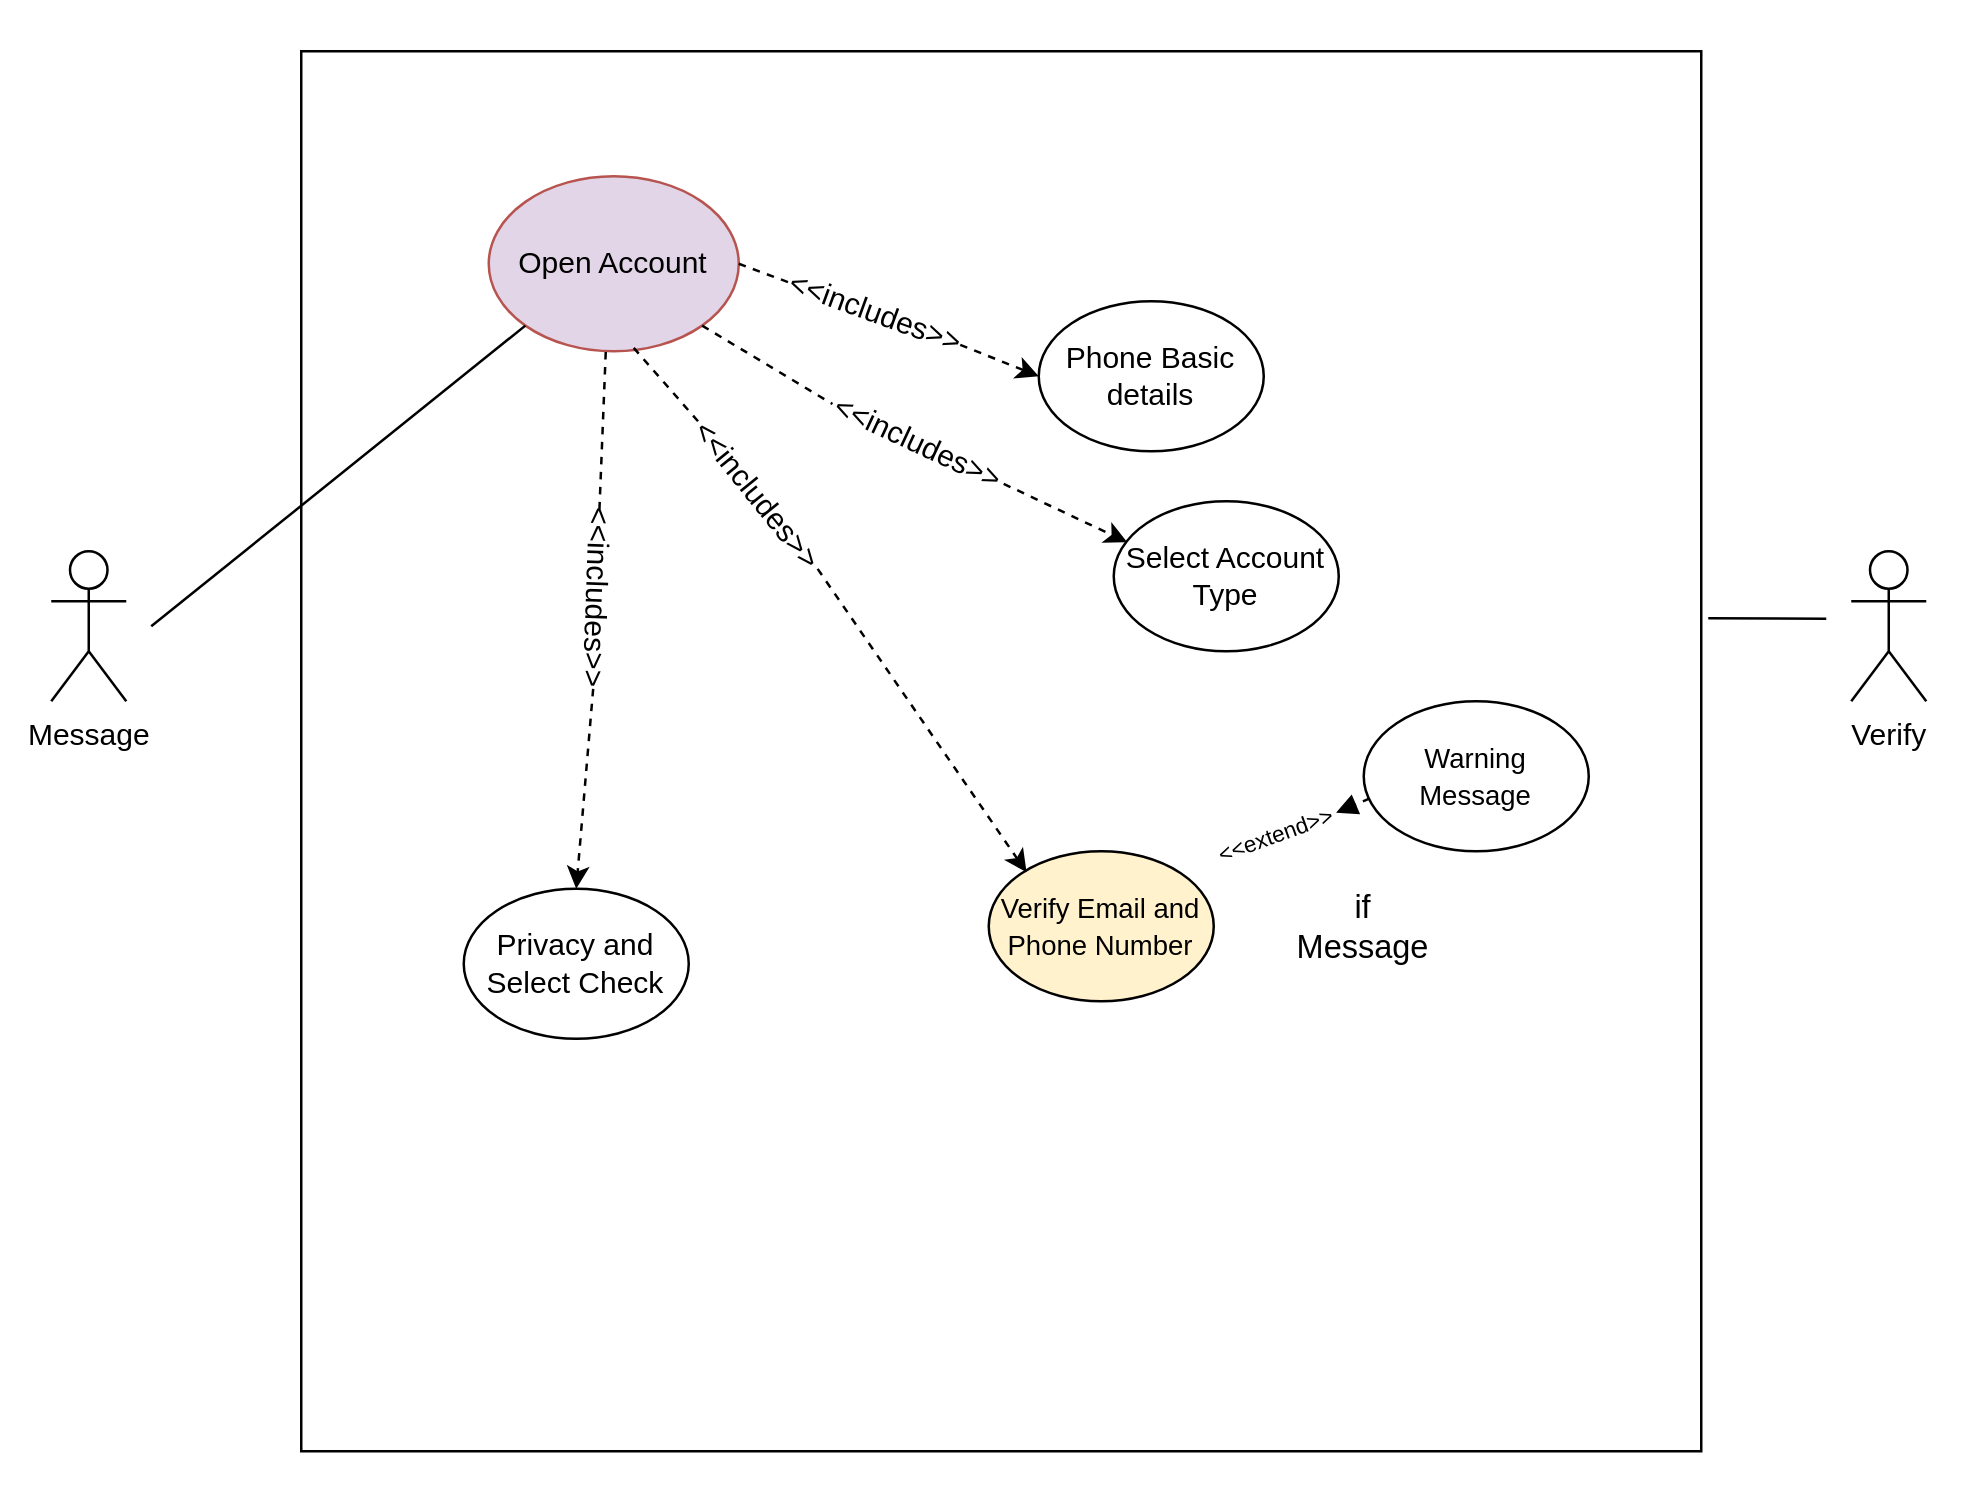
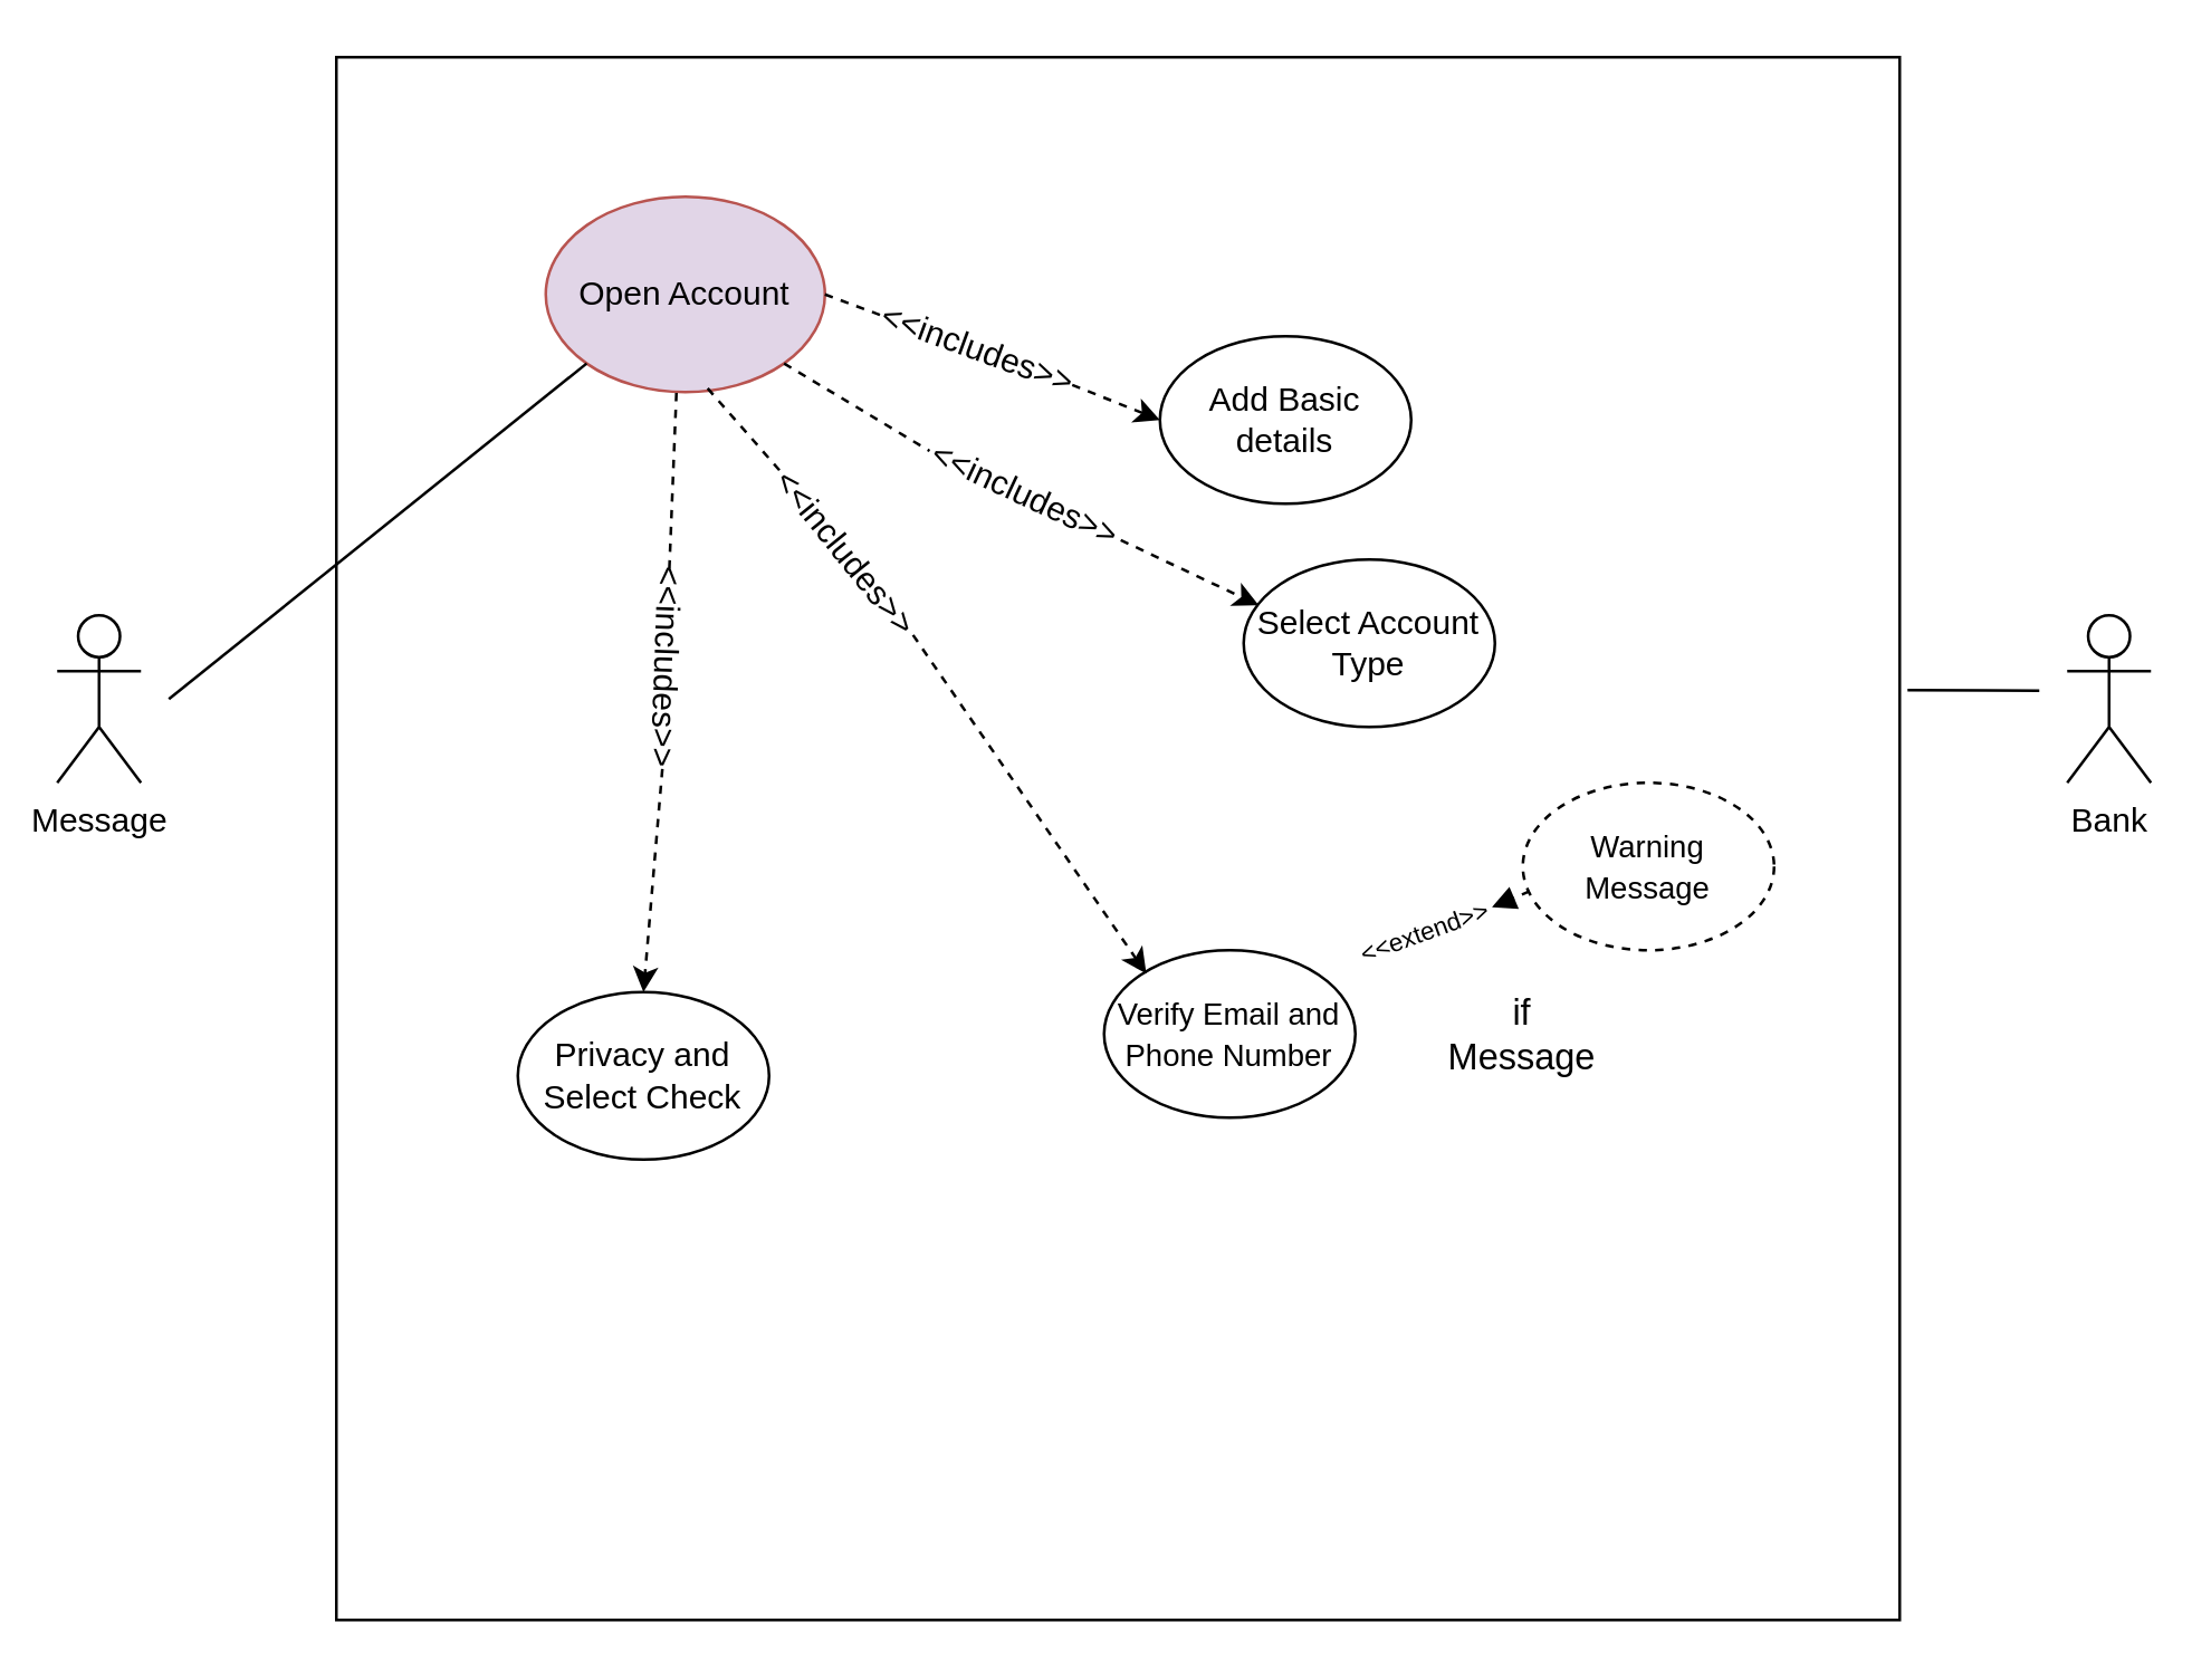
- <mxCell id="5" value="Phone Basic details" style="ellipse;whiteSpace=wrap;html=1;" vertex="1" parent="1"><mxGeometry x="415" y="120" width="90" height="60" as="geometry" /></mxCell>
+ <mxCell id="5" value="Add Basic details" style="ellipse;whiteSpace=wrap;html=1;" vertex="1" parent="1"><mxGeometry x="415" y="120" width="90" height="60" as="geometry" /></mxCell>
- <mxCell id="25" value="Verify" style="shape=umlActor;verticalLabelPosition=bottom;verticalAlign=top;html=1;outlineConnect=0;" vertex="1" parent="1"><mxGeometry x="740" y="220" width="30" height="60" as="geometry" /></mxCell>
+ <mxCell id="25" value="Bank" style="shape=umlActor;verticalLabelPosition=bottom;verticalAlign=top;html=1;outlineConnect=0;" vertex="1" parent="1"><mxGeometry x="740" y="220" width="30" height="60" as="geometry" /></mxCell>
- <mxCell id="11" value="&lt;font style=&quot;font-size: 11px;&quot;&gt;Warning Message&lt;/font&gt;" style="ellipse;whiteSpace=wrap;html=1;" vertex="1" parent="1"><mxGeometry x="545" y="280" width="90" height="60" as="geometry" /></mxCell>
+ <mxCell id="11" value="&lt;font style=&quot;font-size: 11px;&quot;&gt;Warning Message&lt;/font&gt;" style="ellipse;whiteSpace=wrap;html=1;dashed=1;" vertex="1" parent="1"><mxGeometry x="545" y="280" width="90" height="60" as="geometry" /></mxCell>
- <mxCell id="8" value="&lt;font style=&quot;font-size: 11px;&quot;&gt;Verify Email and Phone Number&lt;/font&gt;" style="ellipse;whiteSpace=wrap;html=1;fillColor=#fff2cc;" vertex="1" parent="1"><mxGeometry x="395" y="340" width="90" height="60" as="geometry" /></mxCell>
+ <mxCell id="8" value="&lt;font style=&quot;font-size: 11px;&quot;&gt;Verify Email and Phone Number&lt;/font&gt;" style="ellipse;whiteSpace=wrap;html=1;" vertex="1" parent="1"><mxGeometry x="395" y="340" width="90" height="60" as="geometry" /></mxCell>
